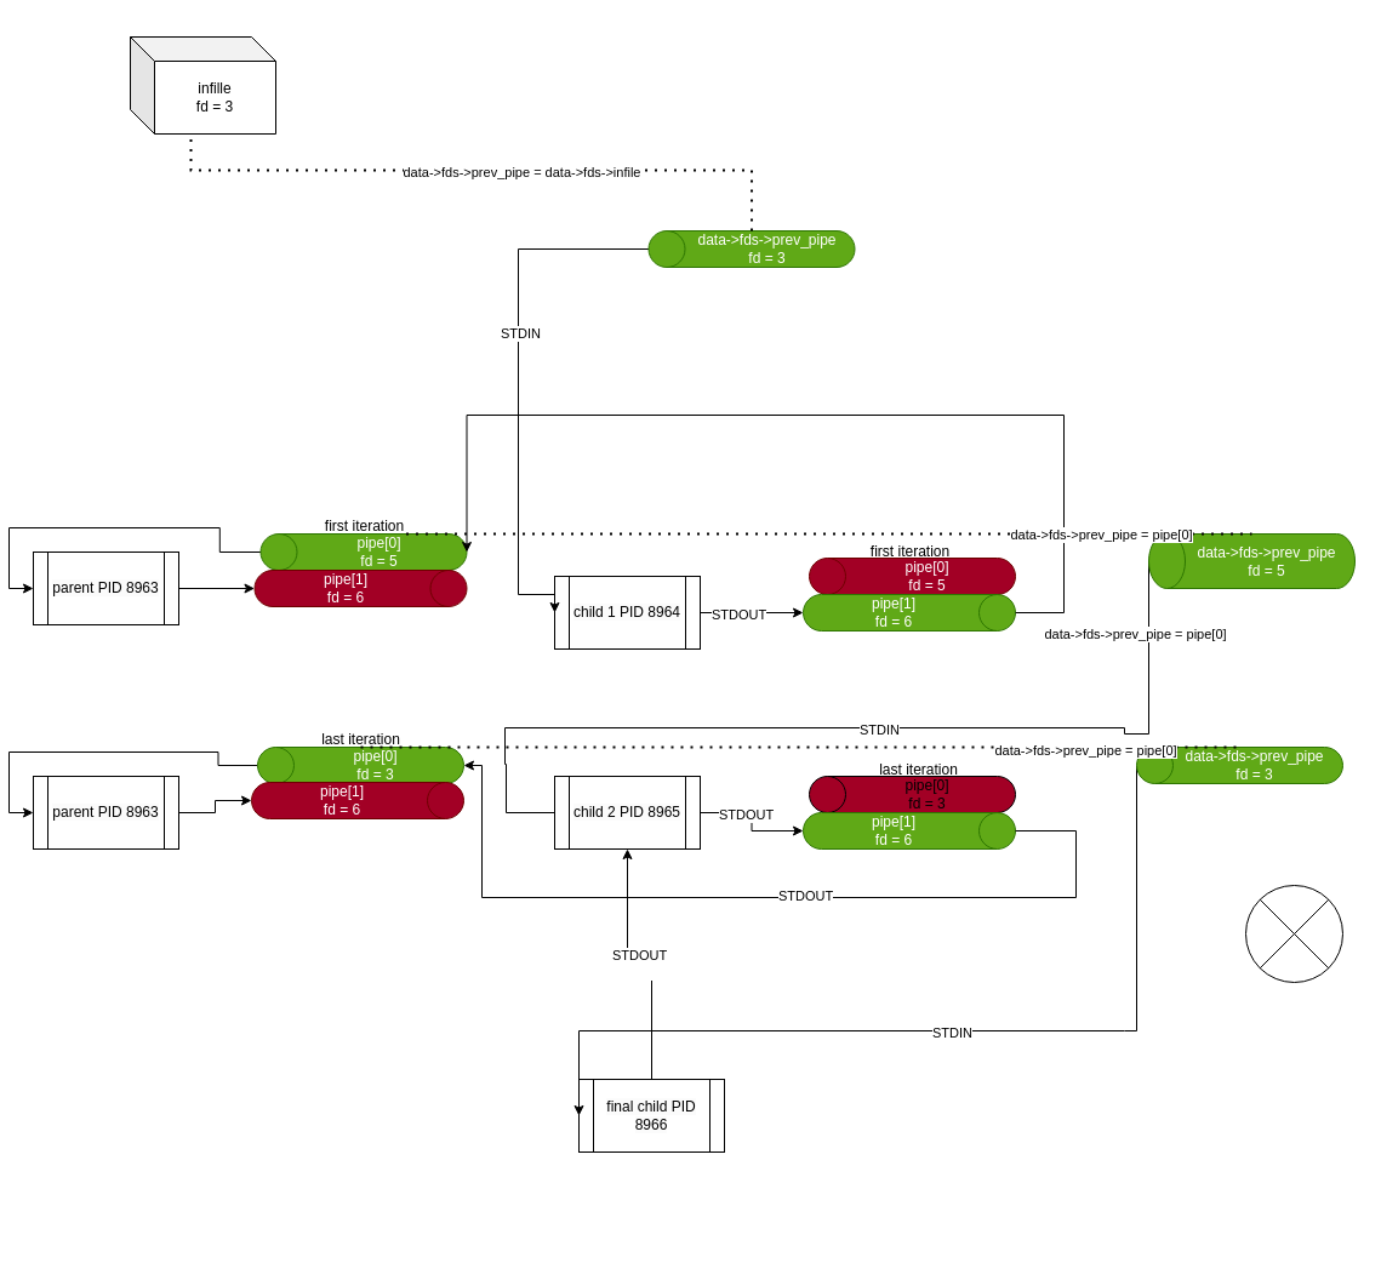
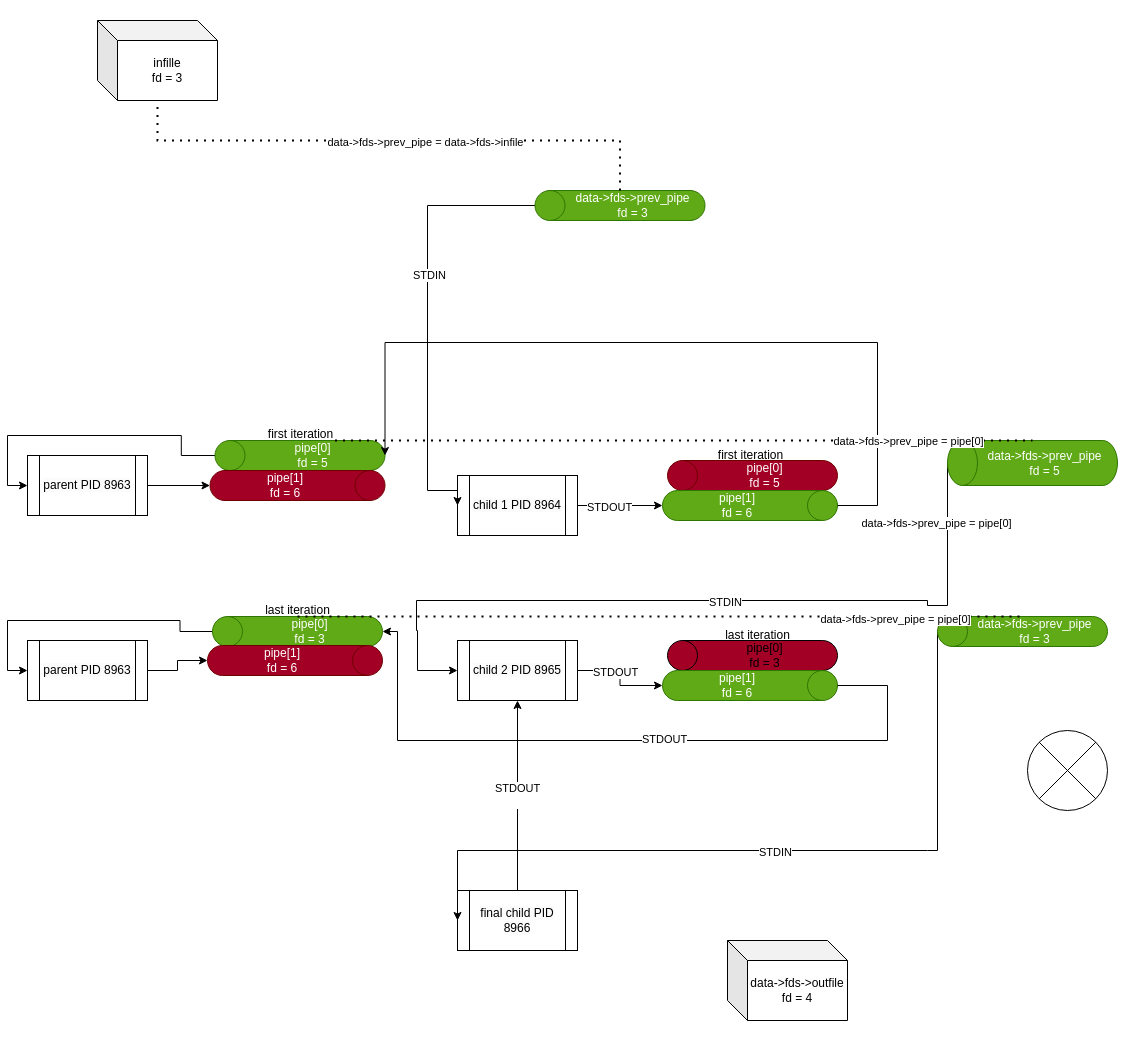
- <mxCell id="4" value="infille&lt;div&gt;fd = 3&lt;/div&gt;" style="shape=cube;whiteSpace=wrap;html=1;boundedLbl=1;backgroundOutline=1;darkOpacity=0.05;darkOpacity2=0.1;" parent="1" vertex="1"><mxGeometry x="100" y="30" width="120" height="80" as="geometry" /></mxCell>
+ <mxCell id="4" value="infille&lt;div&gt;fd = 3&lt;/div&gt;" style="shape=cube;whiteSpace=wrap;html=1;boundedLbl=1;backgroundOutline=1;darkOpacity=0.05;darkOpacity2=0.1;" parent="1" vertex="1"><mxGeometry x="90" y="20" width="120" height="80" as="geometry" /></mxCell>
- <mxCell id="27" style="edgeStyle=orthogonalEdgeStyle;rounded=0;orthogonalLoop=1;jettySize=auto;html=1;entryX=0;entryY=0.5;entryDx=0;entryDy=0;exitX=0.5;exitY=0;exitDx=0;exitDy=0;exitPerimeter=0;endArrow=none;" edge="1" parent="1" source="29" target="9"><mxGeometry relative="1" as="geometry"><Array as="points"><mxPoint x="920" y="605" /><mxPoint x="920" y="600" /><mxPoint x="409" y="600" /><mxPoint x="409" y="630" /><mxPoint x="410" y="630" /><mxPoint x="410" y="670" /></Array></mxGeometry></mxCell>
+ <mxCell id="27" style="edgeStyle=orthogonalEdgeStyle;rounded=0;orthogonalLoop=1;jettySize=auto;html=1;entryX=0;entryY=0.5;entryDx=0;entryDy=0;exitX=0.5;exitY=0;exitDx=0;exitDy=0;exitPerimeter=0;" edge="1" parent="1" source="29" target="9"><mxGeometry relative="1" as="geometry"><Array as="points"><mxPoint x="920" y="605" /><mxPoint x="920" y="600" /><mxPoint x="409" y="600" /><mxPoint x="409" y="630" /><mxPoint x="410" y="630" /><mxPoint x="410" y="670" /></Array></mxGeometry></mxCell>
- <mxCell id="10" value="&lt;span style=&quot;color: rgb(0, 0, 0); font-family: Helvetica; font-size: 12px; font-style: normal; font-variant-ligatures: normal; font-variant-caps: normal; font-weight: 400; letter-spacing: normal; orphans: 2; text-align: center; text-indent: 0px; text-transform: none; widows: 2; word-spacing: 0px; -webkit-text-stroke-width: 0px; white-space: normal; background-color: rgb(251, 251, 251); text-decoration-thickness: initial; text-decoration-style: initial; text-decoration-color: initial; display: inline !important; float: none;&quot;&gt;final child PID 8966&lt;/span&gt;" style="shape=process;whiteSpace=wrap;html=1;backgroundOutline=1;" parent="1" vertex="1"><mxGeometry x="470" y="890" width="120" height="60" as="geometry" /></mxCell>
+ <mxCell id="10" value="&lt;span style=&quot;color: rgb(0, 0, 0); font-family: Helvetica; font-size: 12px; font-style: normal; font-variant-ligatures: normal; font-variant-caps: normal; font-weight: 400; letter-spacing: normal; orphans: 2; text-align: center; text-indent: 0px; text-transform: none; widows: 2; word-spacing: 0px; -webkit-text-stroke-width: 0px; white-space: normal; background-color: rgb(251, 251, 251); text-decoration-thickness: initial; text-decoration-style: initial; text-decoration-color: initial; display: inline !important; float: none;&quot;&gt;final child PID 8966&lt;/span&gt;" style="shape=process;whiteSpace=wrap;html=1;backgroundOutline=1;" parent="1" vertex="1"><mxGeometry x="450" y="890" width="120" height="60" as="geometry" /></mxCell>
+ <mxCell id="5" value="data-&gt;fds-&gt;outfile&lt;div&gt;fd = 4&lt;/div&gt;" style="shape=cube;whiteSpace=wrap;html=1;boundedLbl=1;backgroundOutline=1;darkOpacity=0.05;darkOpacity2=0.1;" parent="1" vertex="1"><mxGeometry x="720" y="940" width="120" height="80" as="geometry" /></mxCell>
